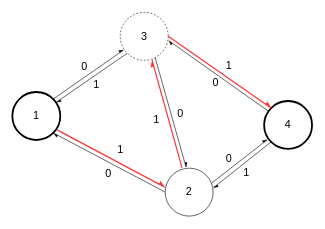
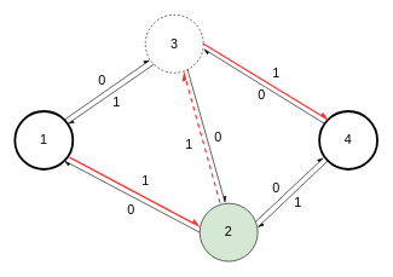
- <mxCell id="14" value="1" style="edgeStyle=none;rounded=0;orthogonalLoop=1;jettySize=auto;html=1;exitX=0.35;exitY=-0.01;exitDx=0;exitDy=0;entryX=0.662;entryY=0.995;entryDx=0;entryDy=0;entryPerimeter=0;fontSize=18;endArrow=async;endFill=1;exitPerimeter=0;strokeWidth=2;strokeColor=#FF3333;" edge="1" parent="1" source="15" target="11"><mxGeometry x="-0.058" y="20" relative="1" as="geometry"><mxPoint as="offset" /></mxGeometry></mxCell>
+ <mxCell id="14" value="1" style="edgeStyle=none;rounded=0;orthogonalLoop=1;jettySize=auto;html=1;exitX=0.35;exitY=-0.01;exitDx=0;exitDy=0;entryX=0.662;entryY=0.995;entryDx=0;entryDy=0;entryPerimeter=0;fontSize=18;endArrow=async;endFill=1;exitPerimeter=0;strokeWidth=2;strokeColor=#FF3333;dashed=1;" edge="1" parent="1" source="15" target="11"><mxGeometry x="-0.058" y="20" relative="1" as="geometry"><mxPoint as="offset" /></mxGeometry></mxCell>
- <mxCell id="7" value="4" style="ellipse;whiteSpace=wrap;html=1;fontSize=18;strokeWidth=3;" vertex="1" parent="1"><mxGeometry x="440" y="168" width="80" height="80" as="geometry" /></mxCell>
+ <mxCell id="7" value="4" style="ellipse;whiteSpace=wrap;html=1;fontSize=18;strokeWidth=3;" vertex="1" parent="1"><mxGeometry x="440" y="153" width="80" height="80" as="geometry" /></mxCell>
- <mxCell id="15" value="2" style="ellipse;whiteSpace=wrap;html=1;fontSize=18;strokeWidth=1;" vertex="1" parent="1"><mxGeometry x="275" y="280" width="80" height="80" as="geometry" /></mxCell>
+ <mxCell id="15" value="2" style="ellipse;whiteSpace=wrap;html=1;fontSize=18;strokeWidth=1;fillColor=#d5e8d4;" vertex="1" parent="1"><mxGeometry x="275" y="280" width="80" height="80" as="geometry" /></mxCell>
